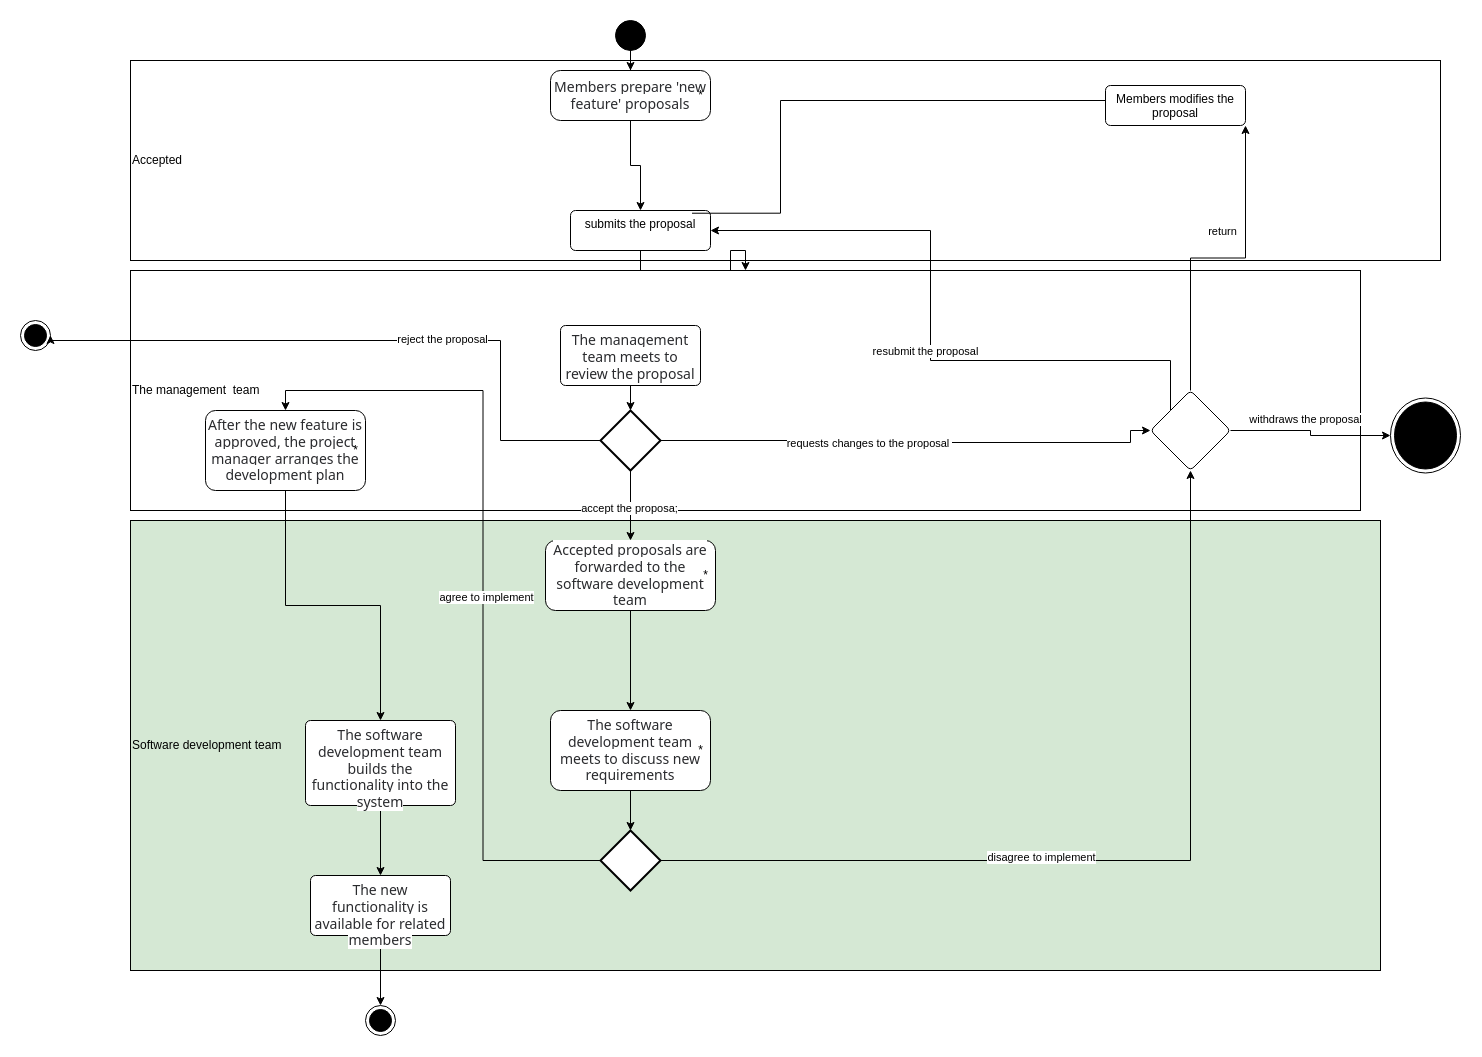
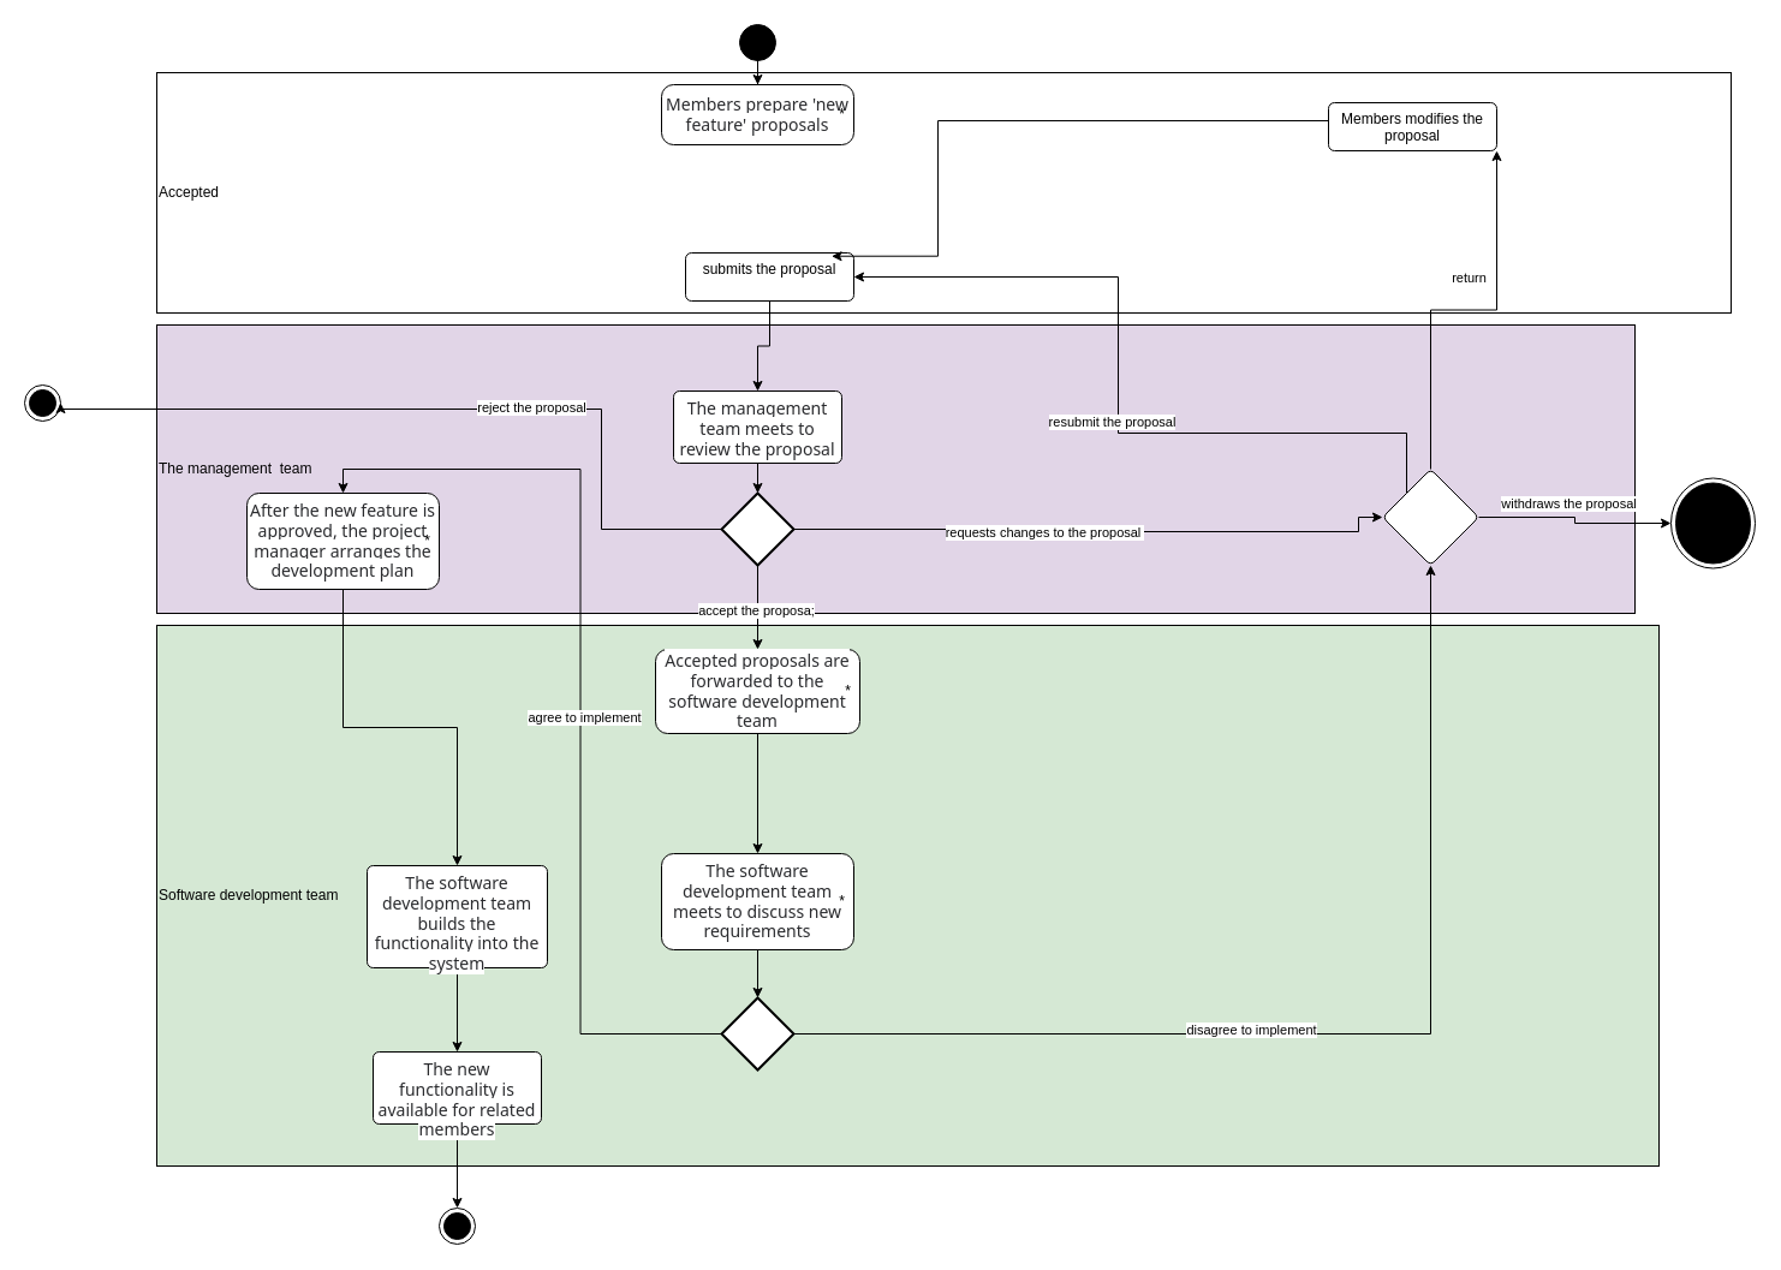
- <mxCell id="8" value="" style="edgeStyle=orthogonalEdgeStyle;rounded=0;orthogonalLoop=1;jettySize=auto;html=1;entryX=0.5;entryY=0;entryDx=0;entryDy=0;" parent="1" source="9" target="40" edge="1"><mxGeometry relative="1" as="geometry"><mxPoint x="630" y="210" as="targetPoint" /></mxGeometry></mxCell>
- <mxCell id="50" style="edgeStyle=orthogonalEdgeStyle;rounded=0;orthogonalLoop=1;jettySize=auto;html=1;exitX=0;exitY=0.75;exitDx=0;exitDy=0;entryX=0.868;entryY=0.068;entryDx=0;entryDy=0;entryPerimeter=0;endArrow=none;" parent="1" source="49" target="40" edge="1"><mxGeometry relative="1" as="geometry"><Array as="points"><mxPoint x="780" y="100" /><mxPoint x="780" y="213" /></Array></mxGeometry></mxCell>
+ <mxCell id="50" style="edgeStyle=orthogonalEdgeStyle;rounded=0;orthogonalLoop=1;jettySize=auto;html=1;exitX=0;exitY=0.75;exitDx=0;exitDy=0;entryX=0.868;entryY=0.068;entryDx=0;entryDy=0;entryPerimeter=0;" parent="1" source="49" target="40" edge="1"><mxGeometry relative="1" as="geometry"><Array as="points"><mxPoint x="780" y="100" /><mxPoint x="780" y="213" /></Array></mxGeometry></mxCell>
- <mxCell id="39" style="edgeStyle=orthogonalEdgeStyle;rounded=0;orthogonalLoop=1;jettySize=auto;html=1;" parent="1" source="40" target="3" edge="1"><mxGeometry relative="1" as="geometry" /></mxCell>
+ <mxCell id="39" style="edgeStyle=orthogonalEdgeStyle;rounded=0;orthogonalLoop=1;jettySize=auto;html=1;entryX=0.5;entryY=0;entryDx=0;entryDy=0;" parent="1" source="40" target="36" edge="1"><mxGeometry relative="1" as="geometry" /></mxCell>
- <mxCell id="3" value="The management&amp;nbsp; team" style="html=1;whiteSpace=wrap;align=left;" parent="1" vertex="1"><mxGeometry x="130" y="270" width="1230" height="240" as="geometry" /></mxCell>
+ <mxCell id="3" value="The management&amp;nbsp; team" style="html=1;whiteSpace=wrap;align=left;fillColor=#e1d5e7;" parent="1" vertex="1"><mxGeometry x="130" y="270" width="1230" height="240" as="geometry" /></mxCell>
